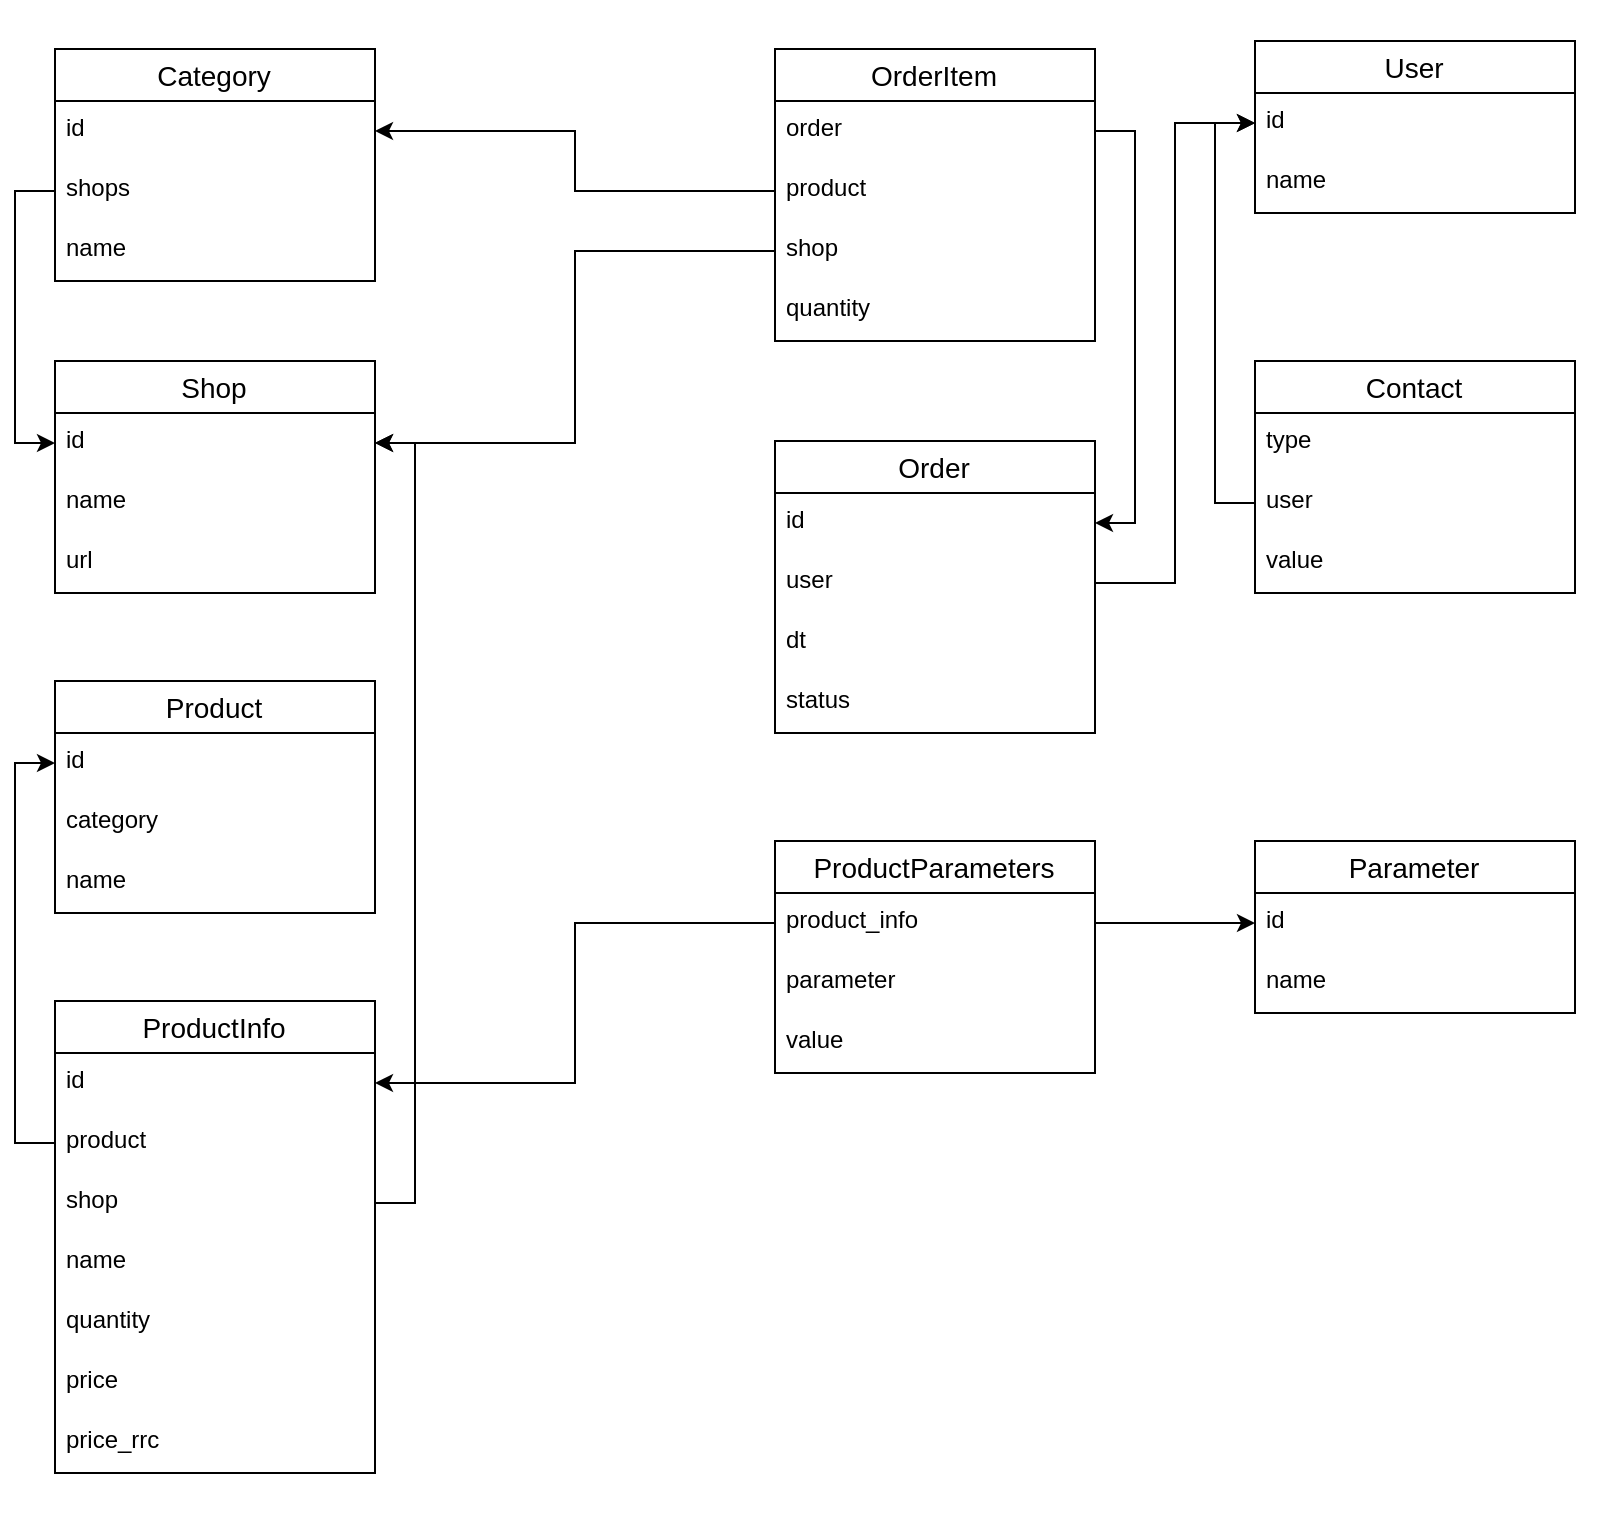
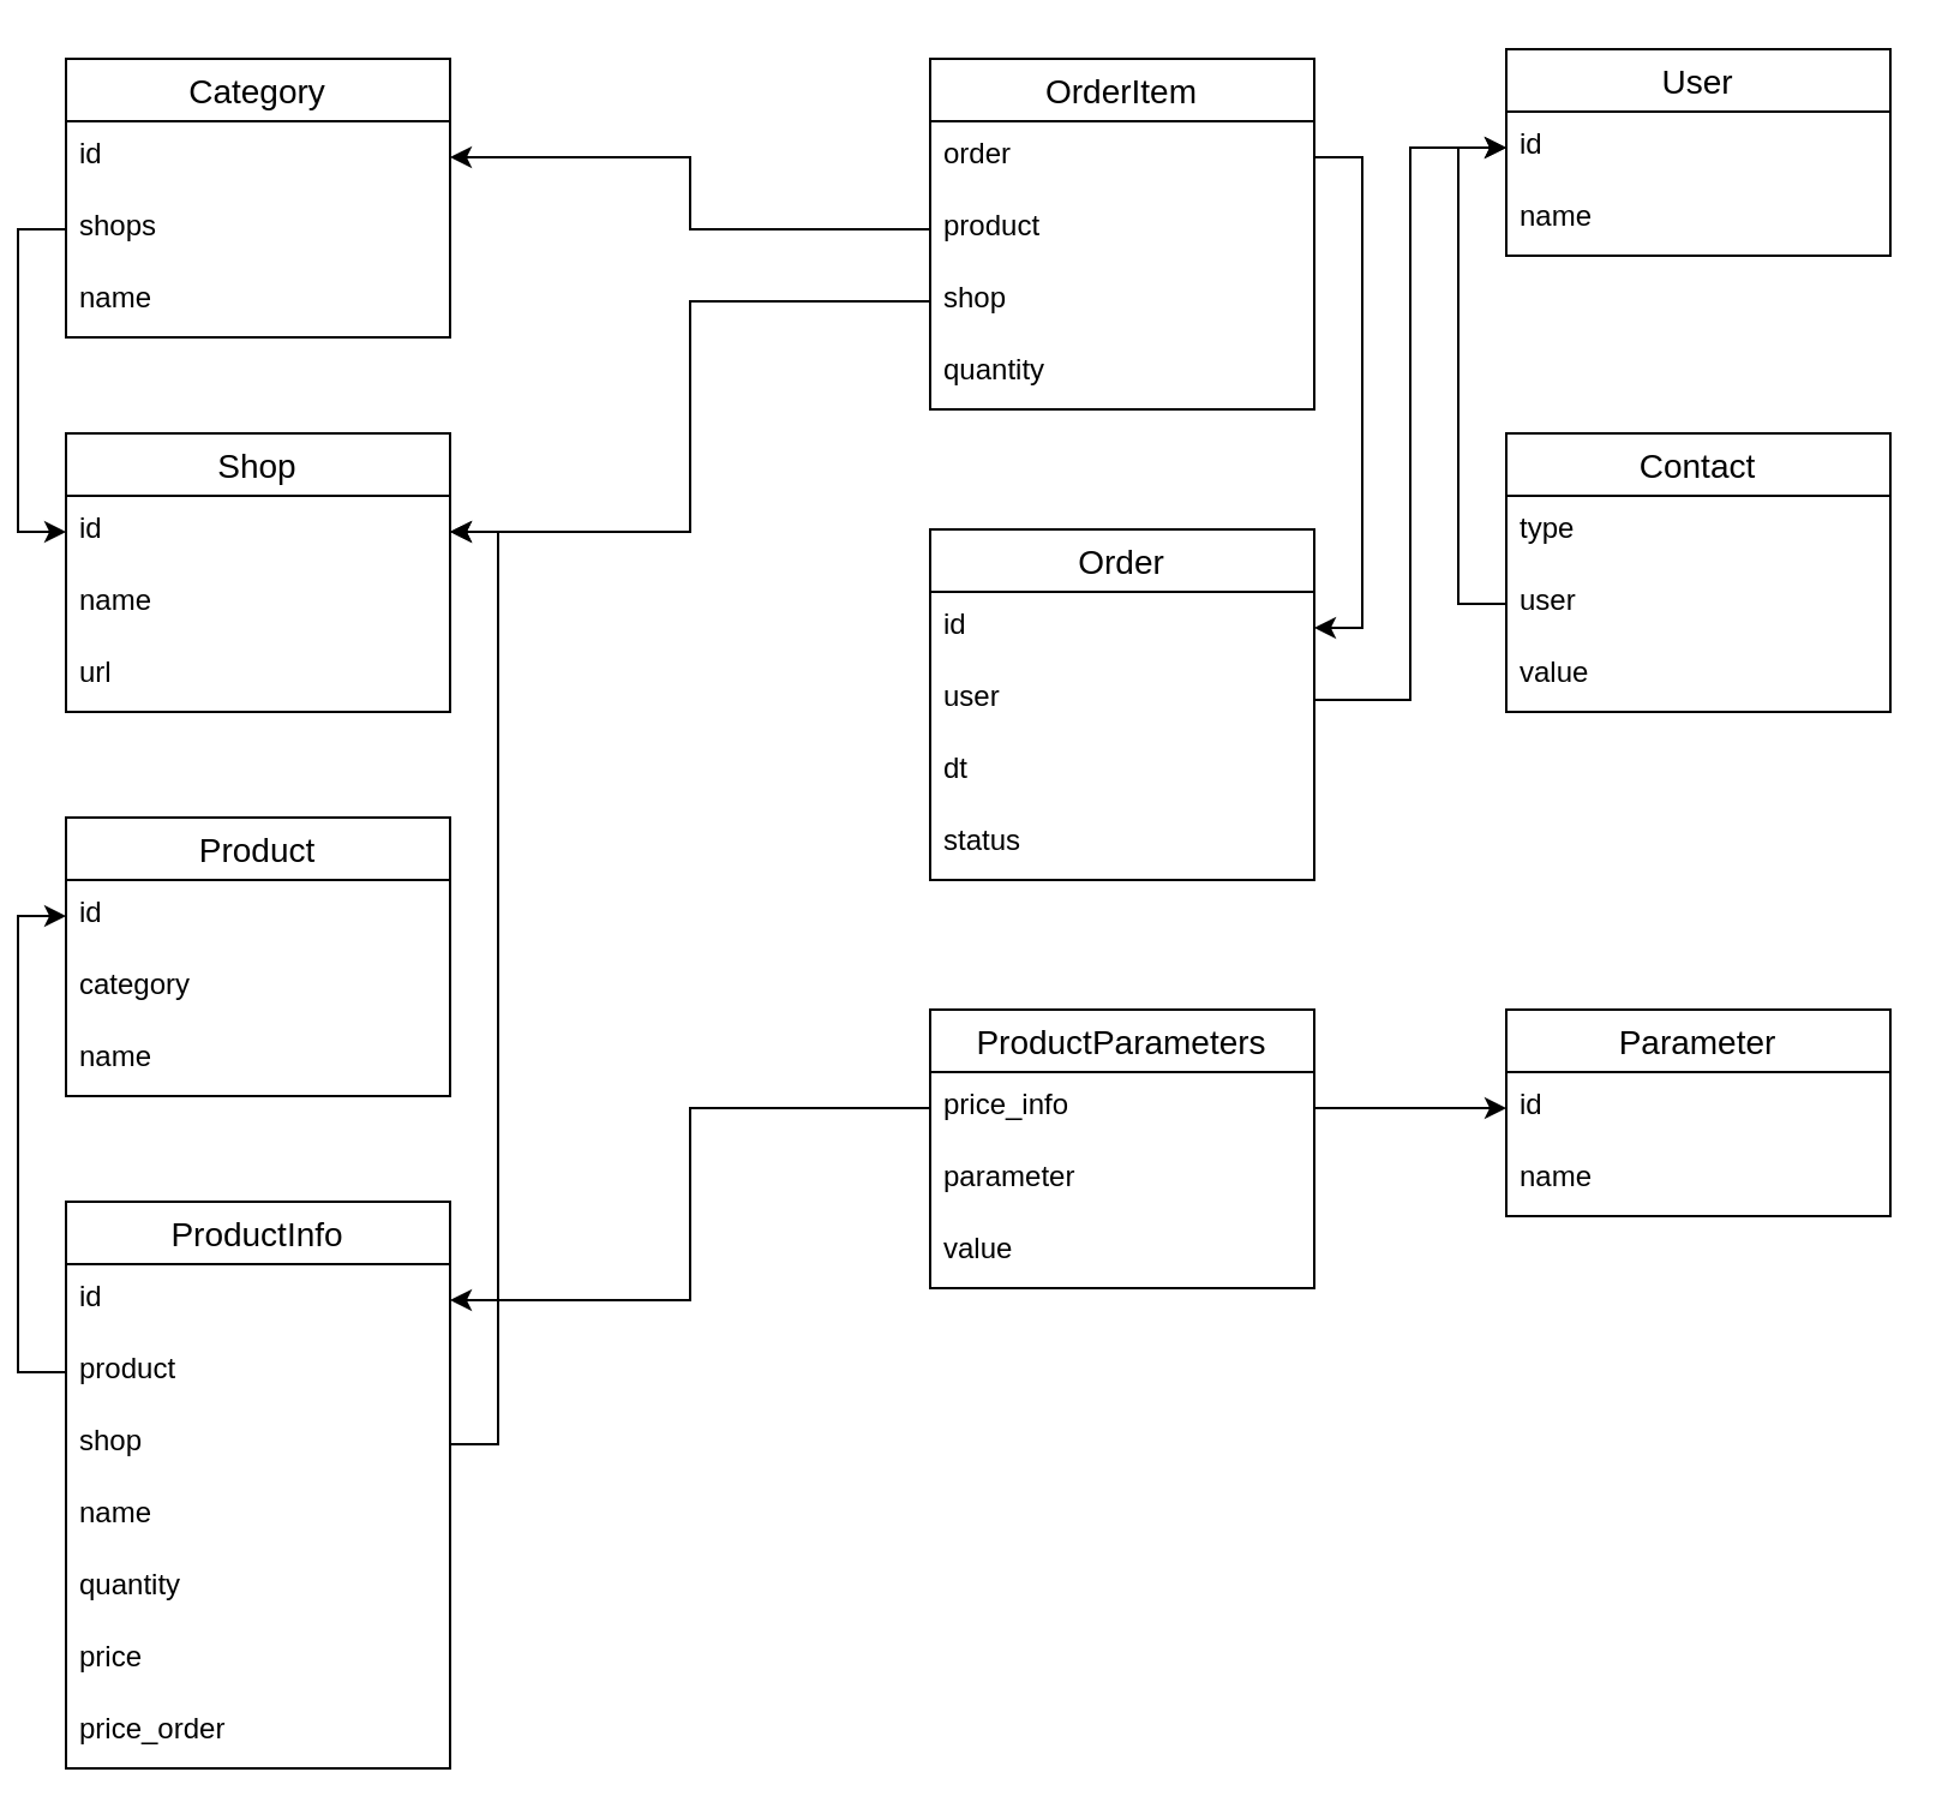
- <mxCell id="29" value="product_info" style="text;strokeColor=none;fillColor=none;spacingLeft=4;spacingRight=4;overflow=hidden;rotatable=0;points=[[0,0.5],[1,0.5]];portConstraint=eastwest;fontSize=12;" parent="28" vertex="1"><mxGeometry y="26" width="160" height="30" as="geometry" /></mxCell>
+ <mxCell id="29" value="price_info" style="text;strokeColor=none;fillColor=none;spacingLeft=4;spacingRight=4;overflow=hidden;rotatable=0;points=[[0,0.5],[1,0.5]];portConstraint=eastwest;fontSize=12;" parent="28" vertex="1"><mxGeometry y="26" width="160" height="30" as="geometry" /></mxCell>
- <mxCell id="24" value="price_rrc" style="text;strokeColor=none;fillColor=none;spacingLeft=4;spacingRight=4;overflow=hidden;rotatable=0;points=[[0,0.5],[1,0.5]];portConstraint=eastwest;fontSize=12;" parent="17" vertex="1"><mxGeometry y="206" width="160" height="30" as="geometry" /></mxCell>
+ <mxCell id="24" value="price_order" style="text;strokeColor=none;fillColor=none;spacingLeft=4;spacingRight=4;overflow=hidden;rotatable=0;points=[[0,0.5],[1,0.5]];portConstraint=eastwest;fontSize=12;" parent="17" vertex="1"><mxGeometry y="206" width="160" height="30" as="geometry" /></mxCell>
